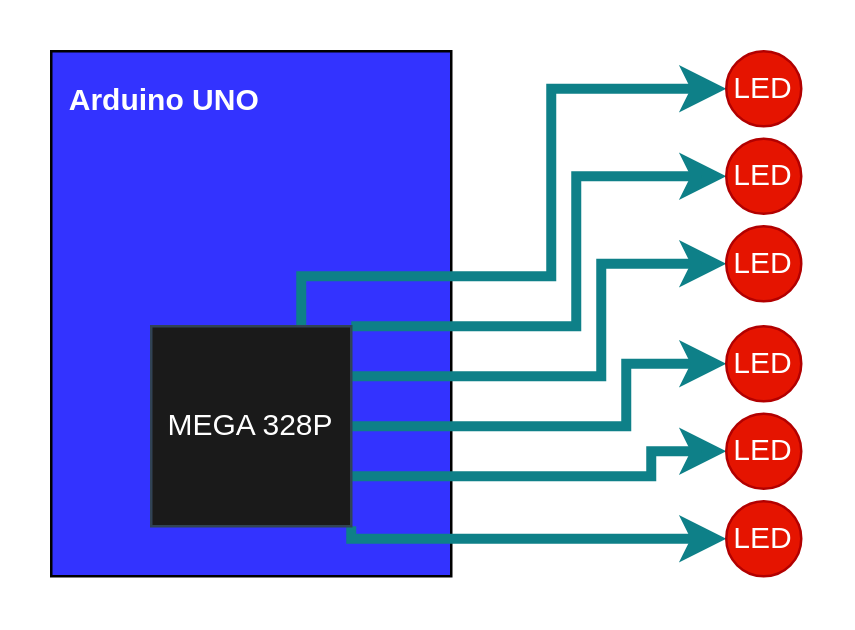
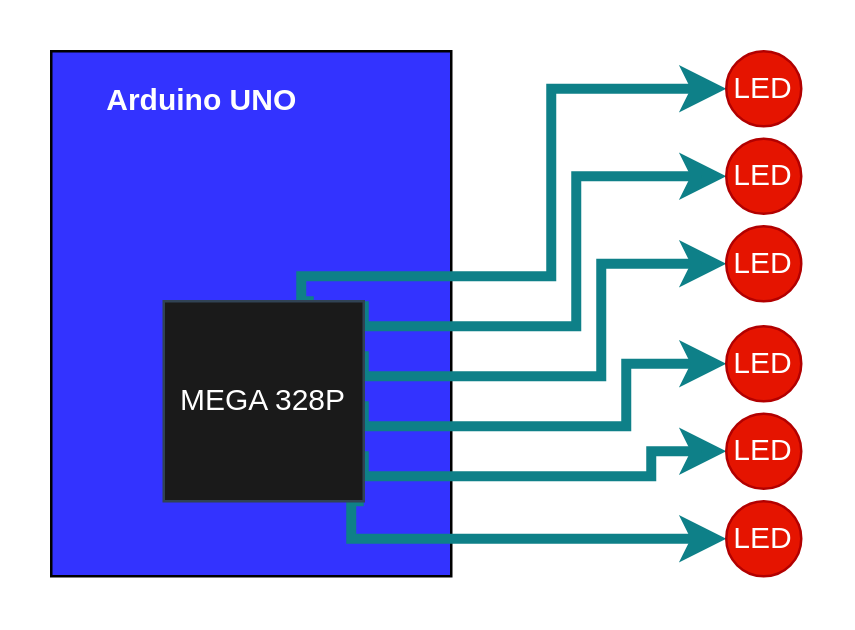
- <mxCell id="10" value="&lt;font color=&quot;#ffffff&quot;&gt;&lt;b&gt;Arduino UNO&lt;/b&gt;&lt;/font&gt;" style="text;html=1;resizable=0;autosize=1;align=center;verticalAlign=middle;points=[];fillColor=none;strokeColor=none;rounded=0;" vertex="1" parent="1"><mxGeometry x="20" y="30" width="90" height="20" as="geometry" /></mxCell>
+ <mxCell id="10" value="&lt;font color=&quot;#ffffff&quot;&gt;&lt;b&gt;Arduino UNO&lt;/b&gt;&lt;/font&gt;" style="text;html=1;resizable=0;autosize=1;align=center;verticalAlign=middle;points=[];fillColor=none;strokeColor=none;rounded=0;" vertex="1" parent="1"><mxGeometry x="35" y="30" width="90" height="20" as="geometry" /></mxCell>
- <mxCell id="9" value="MEGA 328P" style="whiteSpace=wrap;html=1;aspect=fixed;fillColor=#1A1A1A;strokeColor=#314354;fontColor=#ffffff;" vertex="1" parent="1"><mxGeometry x="60" y="130" width="80" height="80" as="geometry" /></mxCell>
+ <mxCell id="9" value="MEGA 328P" style="whiteSpace=wrap;html=1;aspect=fixed;fillColor=#1A1A1A;strokeColor=#314354;fontColor=#ffffff;" vertex="1" parent="1"><mxGeometry x="65" y="120" width="80" height="80" as="geometry" /></mxCell>
